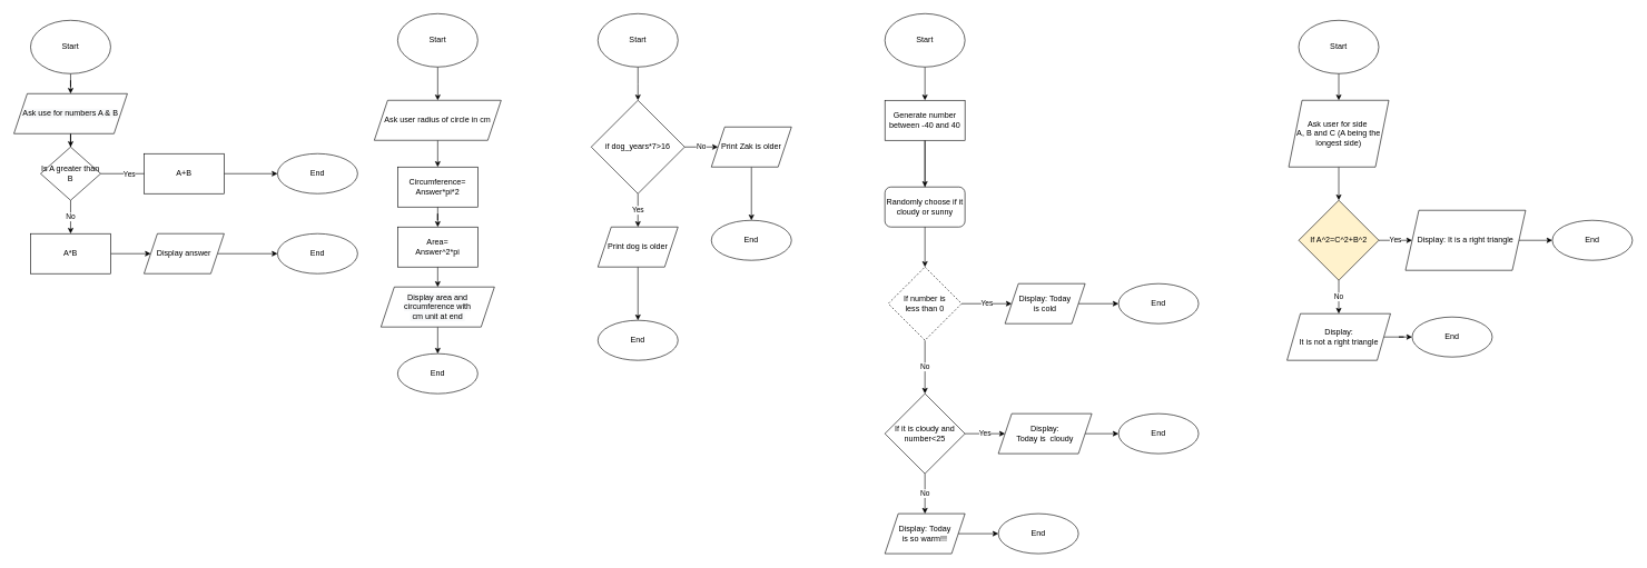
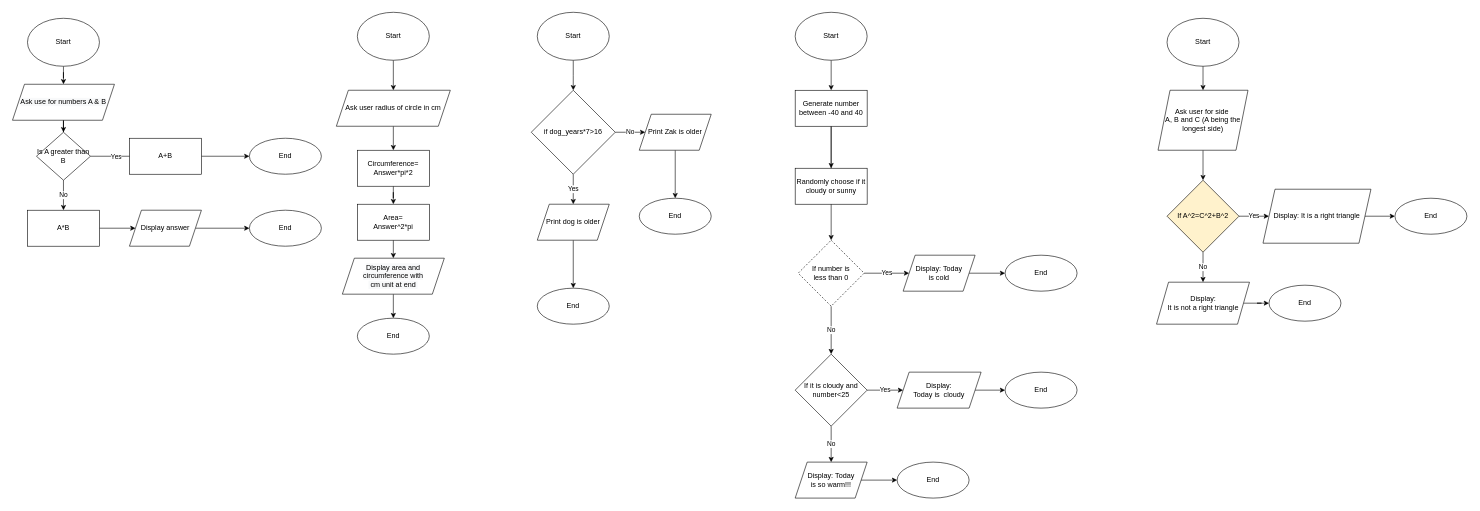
- <mxCell id="50" value="Randomly choose if it cloudy or sunny" style="whiteSpace=wrap;html=1;rounded=1;" vertex="1" parent="1"><mxGeometry x="1325" y="280" width="120" height="60" as="geometry" /></mxCell>
+ <mxCell id="50" value="Randomly choose if it cloudy or sunny" style="whiteSpace=wrap;html=1;" vertex="1" parent="1"><mxGeometry x="1325" y="280" width="120" height="60" as="geometry" /></mxCell>
